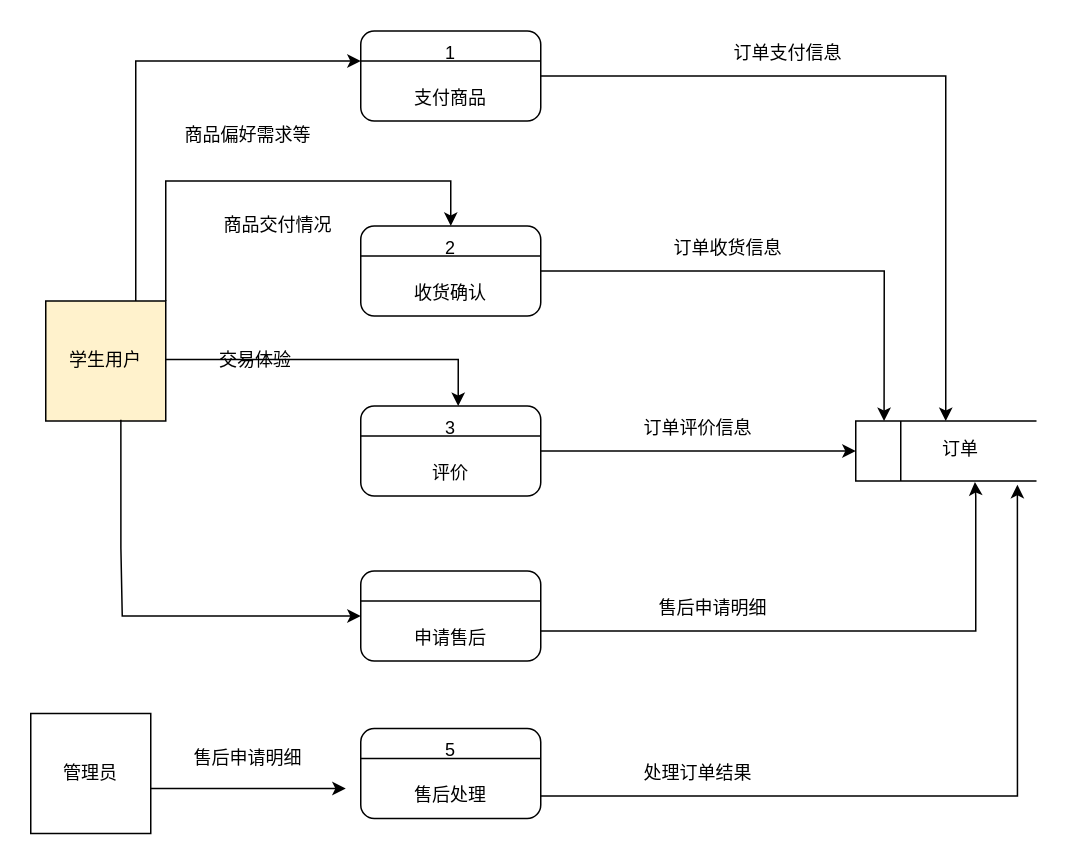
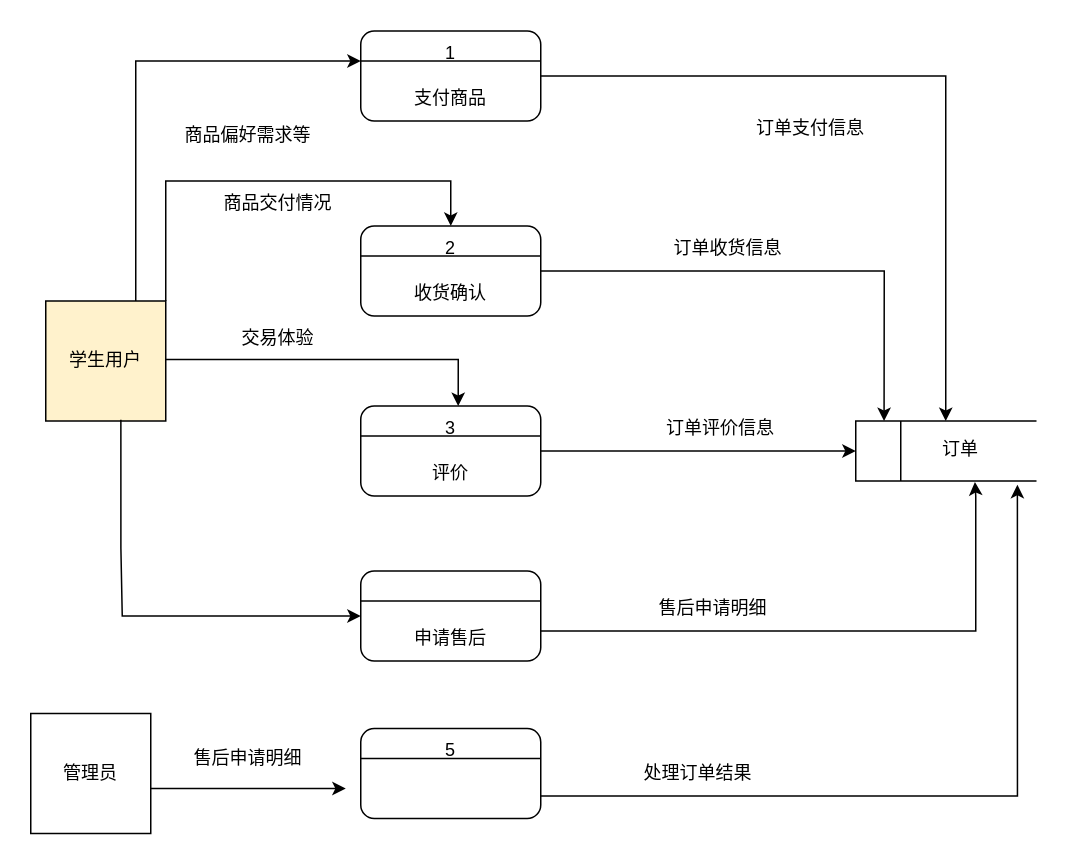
- <mxCell id="37" value="订单支付信息" style="text;strokeColor=none;align=center;fillColor=none;html=1;verticalAlign=middle;whiteSpace=wrap;rounded=0;" vertex="1" parent="1"><mxGeometry x="470" y="20" width="110" height="30" as="geometry" /></mxCell>
+ <mxCell id="37" value="订单支付信息" style="text;strokeColor=none;align=center;fillColor=none;html=1;verticalAlign=middle;whiteSpace=wrap;rounded=0;" vertex="1" parent="1"><mxGeometry x="485" y="70" width="110" height="30" as="geometry" /></mxCell>
- <mxCell id="40" value="商品交付情况" style="text;strokeColor=none;align=center;fillColor=none;html=1;verticalAlign=middle;whiteSpace=wrap;rounded=0;" vertex="1" parent="1"><mxGeometry x="140" y="135" width="90" height="30" as="geometry" /></mxCell>
+ <mxCell id="40" value="商品交付情况" style="text;strokeColor=none;align=center;fillColor=none;html=1;verticalAlign=middle;whiteSpace=wrap;rounded=0;" vertex="1" parent="1"><mxGeometry x="140" y="120" width="90" height="30" as="geometry" /></mxCell>
- <mxCell id="51" value="交易体验" style="text;strokeColor=none;align=center;fillColor=none;html=1;verticalAlign=middle;whiteSpace=wrap;rounded=0;" vertex="1" parent="1"><mxGeometry x="125" y="225" width="90" height="30" as="geometry" /></mxCell>
+ <mxCell id="51" value="交易体验" style="text;strokeColor=none;align=center;fillColor=none;html=1;verticalAlign=middle;whiteSpace=wrap;rounded=0;" vertex="1" parent="1"><mxGeometry x="140" y="210" width="90" height="30" as="geometry" /></mxCell>
- <mxCell id="43" value="订单评价信息" style="text;strokeColor=none;align=center;fillColor=none;html=1;verticalAlign=middle;whiteSpace=wrap;rounded=0;" vertex="1" parent="1"><mxGeometry x="410" y="270" width="110" height="30" as="geometry" /></mxCell>
+ <mxCell id="43" value="订单评价信息" style="text;strokeColor=none;align=center;fillColor=none;html=1;verticalAlign=middle;whiteSpace=wrap;rounded=0;" vertex="1" parent="1"><mxGeometry x="425" y="270" width="110" height="30" as="geometry" /></mxCell>
- <mxCell id="31" value="售后处理" style="text;strokeColor=none;align=center;fillColor=none;html=1;verticalAlign=middle;whiteSpace=wrap;rounded=0;" parent="27" vertex="1"><mxGeometry x="30" y="30" width="60" height="30" as="geometry" /></mxCell>
